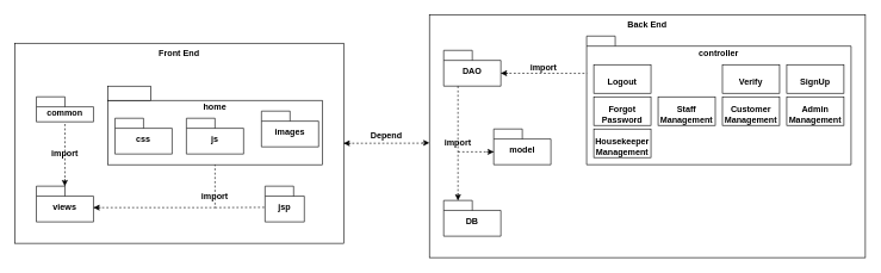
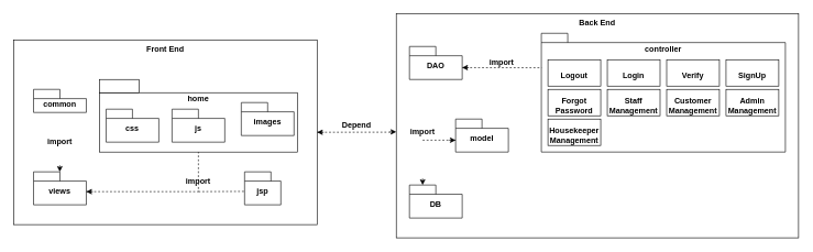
+ <mxCell id="30" value="Login" style="rounded=0;whiteSpace=wrap;html=1;strokeColor=default;align=center;verticalAlign=middle;spacingTop=10;fontFamily=Helvetica;fontSize=12;fontColor=default;fontStyle=1;fillColor=default;" vertex="1" parent="1"><mxGeometry x="920" y="90" width="80" height="40" as="geometry" /></mxCell>
- <mxCell id="42" value="" style="endArrow=none;dashed=1;html=1;rounded=0;fontFamily=Helvetica;fontSize=12;fontColor=default;fontStyle=1;entryX=0;entryY=0;entryDx=20;entryDy=0;entryPerimeter=0;exitX=0.25;exitY=1;exitDx=0;exitDy=0;exitPerimeter=0;" edge="1" parent="1" source="29" target="27"><mxGeometry width="50" height="50" relative="1" as="geometry"><mxPoint x="770" y="280" as="sourcePoint" /><mxPoint x="820" y="230" as="targetPoint" /></mxGeometry></mxCell>
- <mxCell id="15" value="" style="endArrow=none;dashed=1;html=1;rounded=0;fontFamily=Helvetica;fontSize=12;fontColor=default;fontStyle=1;entryX=0.5;entryY=1;entryDx=0;entryDy=0;entryPerimeter=0;exitX=0;exitY=0;exitDx=40;exitDy=0;exitPerimeter=0;" edge="1" parent="1" source="4" target="6"><mxGeometry width="50" height="50" relative="1" as="geometry"><mxPoint x="50" y="250" as="sourcePoint" /><mxPoint x="100" y="200" as="targetPoint" /></mxGeometry></mxCell>
